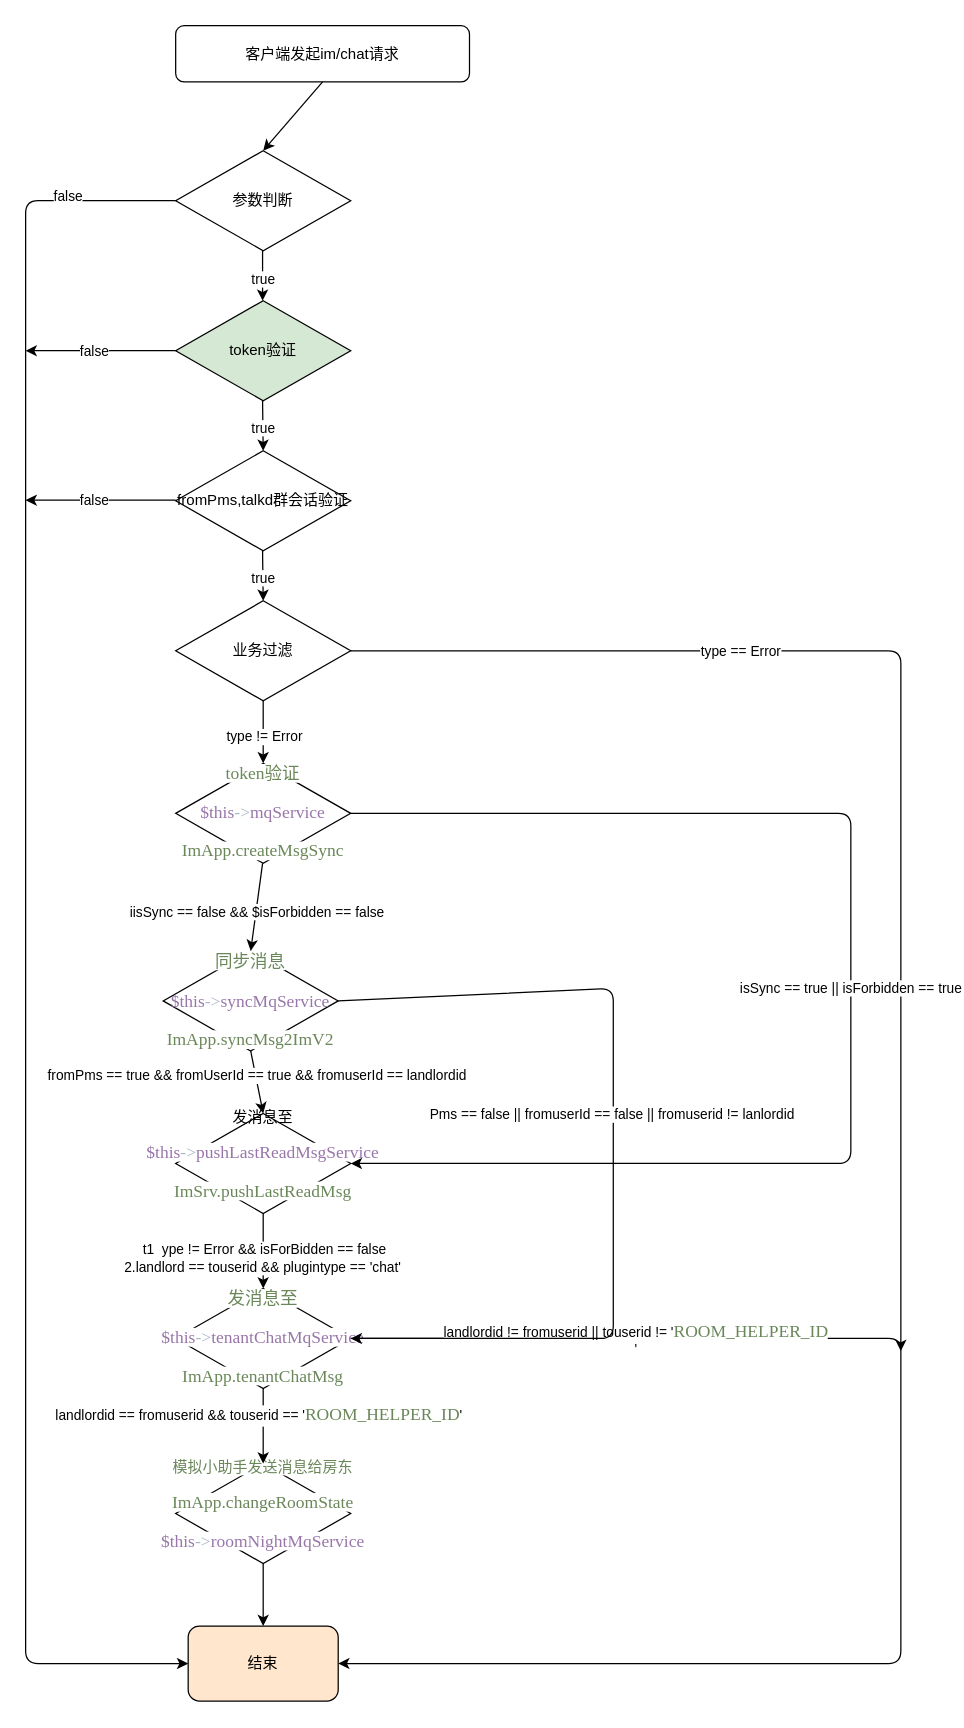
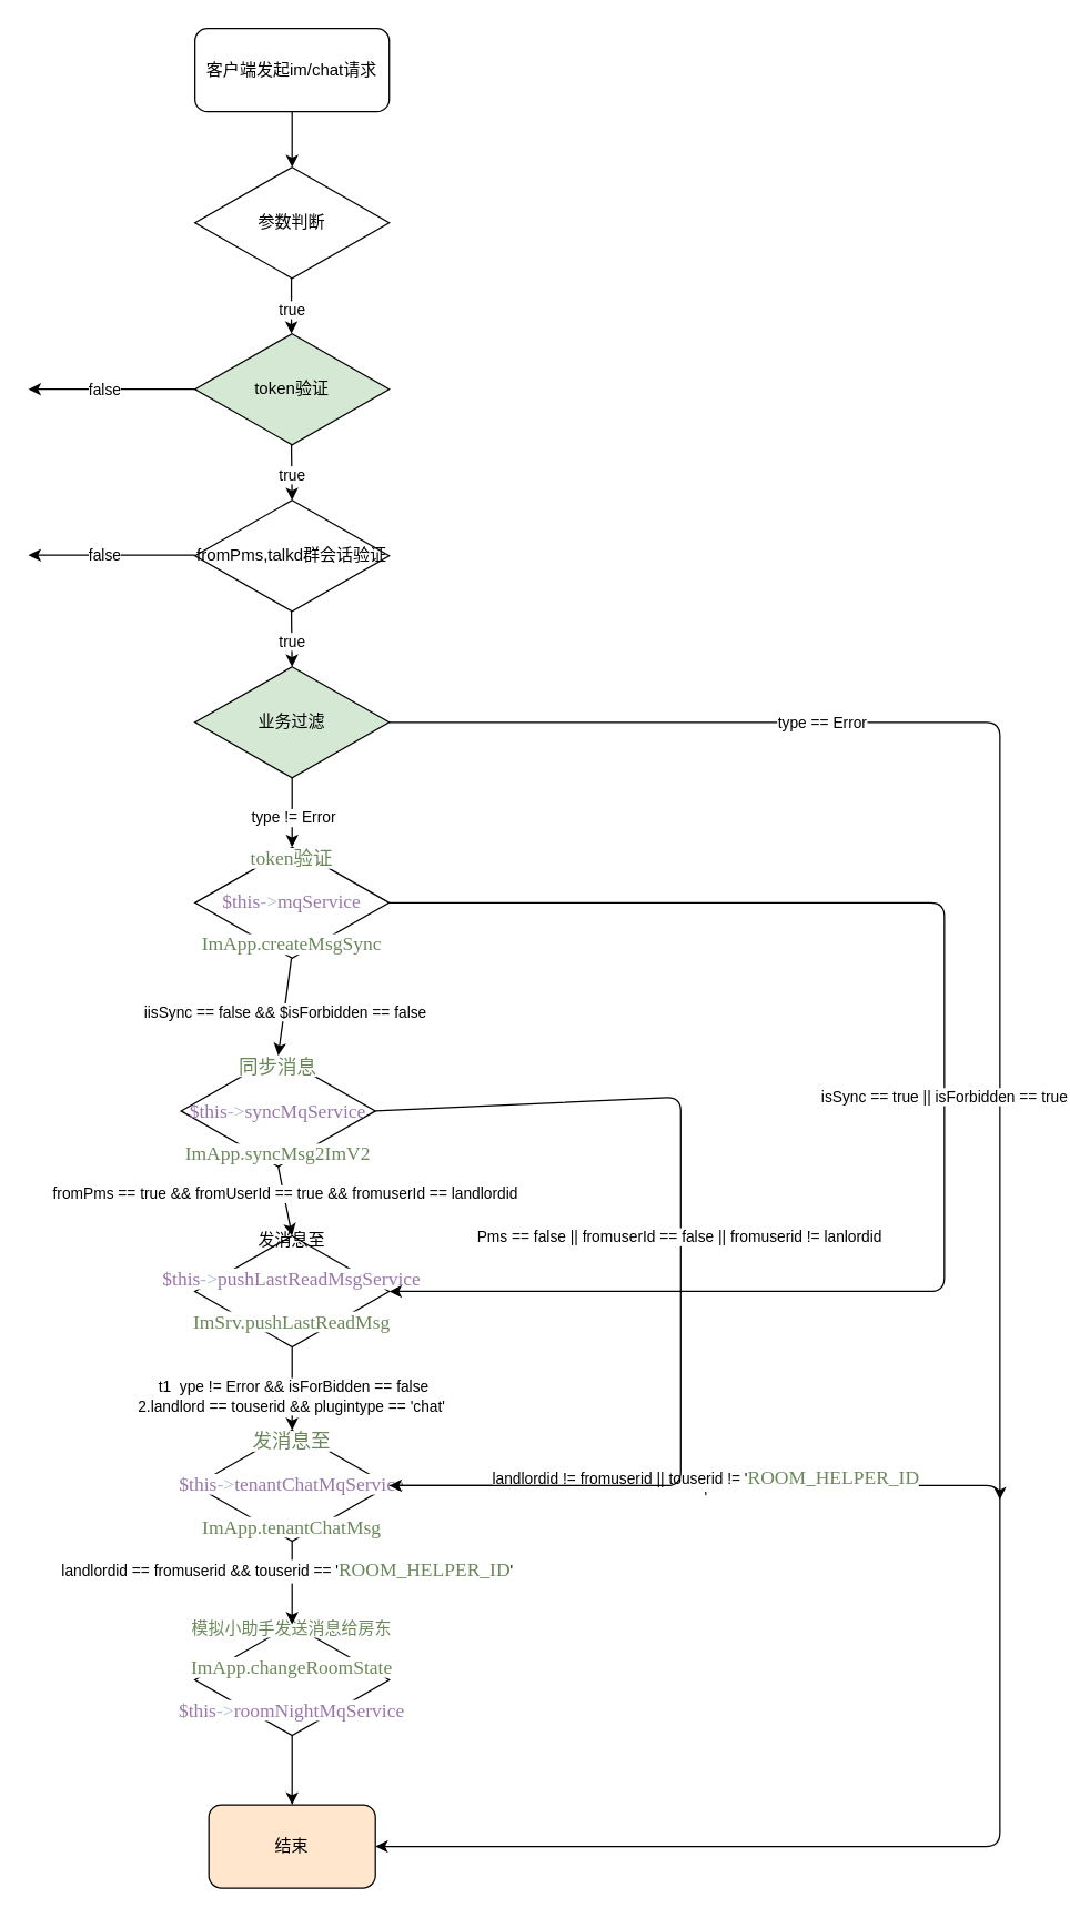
- <mxCell id="2" value="客户端发起im/chat请求" style="rounded=1;whiteSpace=wrap;html=1;" parent="1" vertex="1"><mxGeometry x="140" y="20" width="235" height="45" as="geometry" /></mxCell>
+ <mxCell id="2" value="客户端发起im/chat请求" style="rounded=1;whiteSpace=wrap;html=1;" parent="1" vertex="1"><mxGeometry x="140" y="20" width="140" height="60" as="geometry" /></mxCell>
- <mxCell id="6" value="业务过滤" style="rhombus;whiteSpace=wrap;html=1;" parent="1" vertex="1"><mxGeometry x="140" y="480" width="140" height="80" as="geometry" /></mxCell>
+ <mxCell id="6" value="业务过滤" style="rhombus;whiteSpace=wrap;html=1;fillColor=#d5e8d4;" parent="1" vertex="1"><mxGeometry x="140" y="480" width="140" height="80" as="geometry" /></mxCell>
- <mxCell id="13" value="" style="endArrow=classic;html=1;exitX=0;exitY=0.5;exitDx=0;exitDy=0;entryX=0;entryY=0.5;entryDx=0;entryDy=0;" parent="1" source="3" target="12" edge="1"><mxGeometry width="50" height="50" relative="1" as="geometry"><mxPoint x="530" y="0" as="sourcePoint" /><mxPoint x="20" y="910" as="targetPoint" /><Array as="points"><mxPoint x="20" y="160" /><mxPoint x="20" y="900" /><mxPoint x="20" y="1330" /></Array></mxGeometry></mxCell>
- <mxCell id="14" value="false" style="edgeLabel;html=1;align=center;verticalAlign=middle;resizable=0;points=[];" parent="13" vertex="1" connectable="0"><mxGeometry x="-0.877" y="-4" relative="1" as="geometry"><mxPoint as="offset" /></mxGeometry></mxCell>
